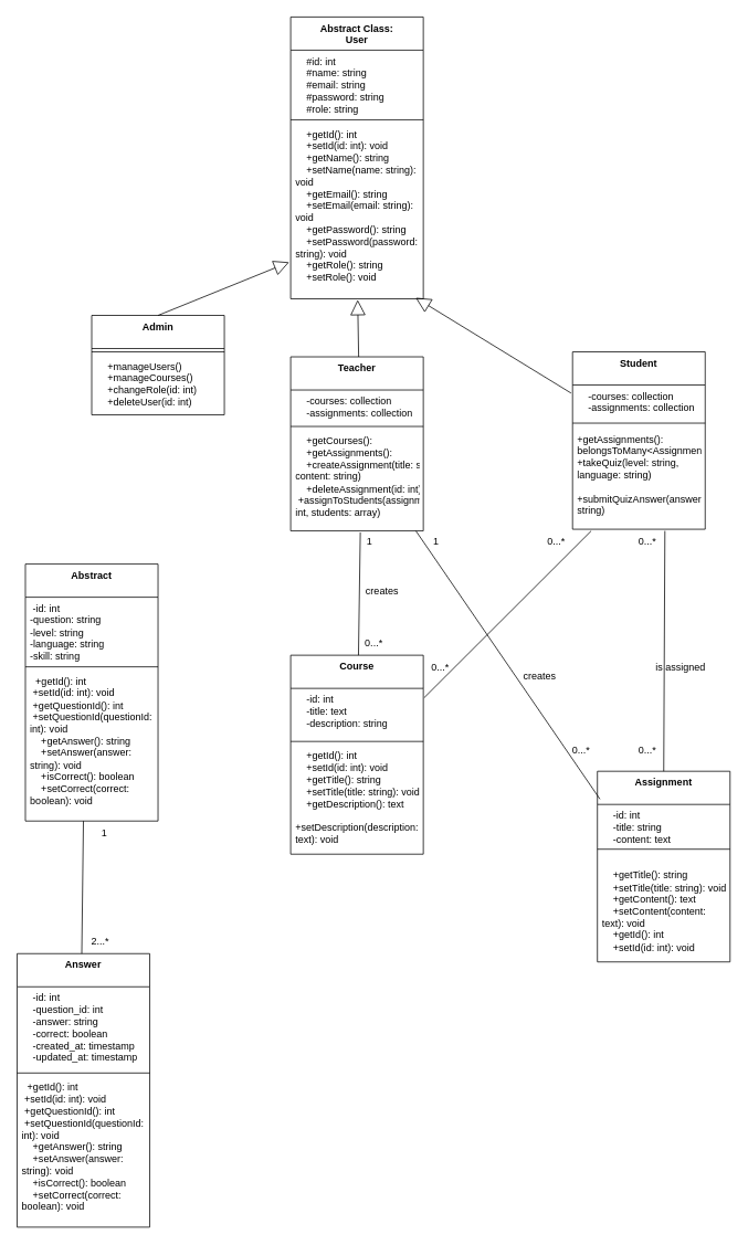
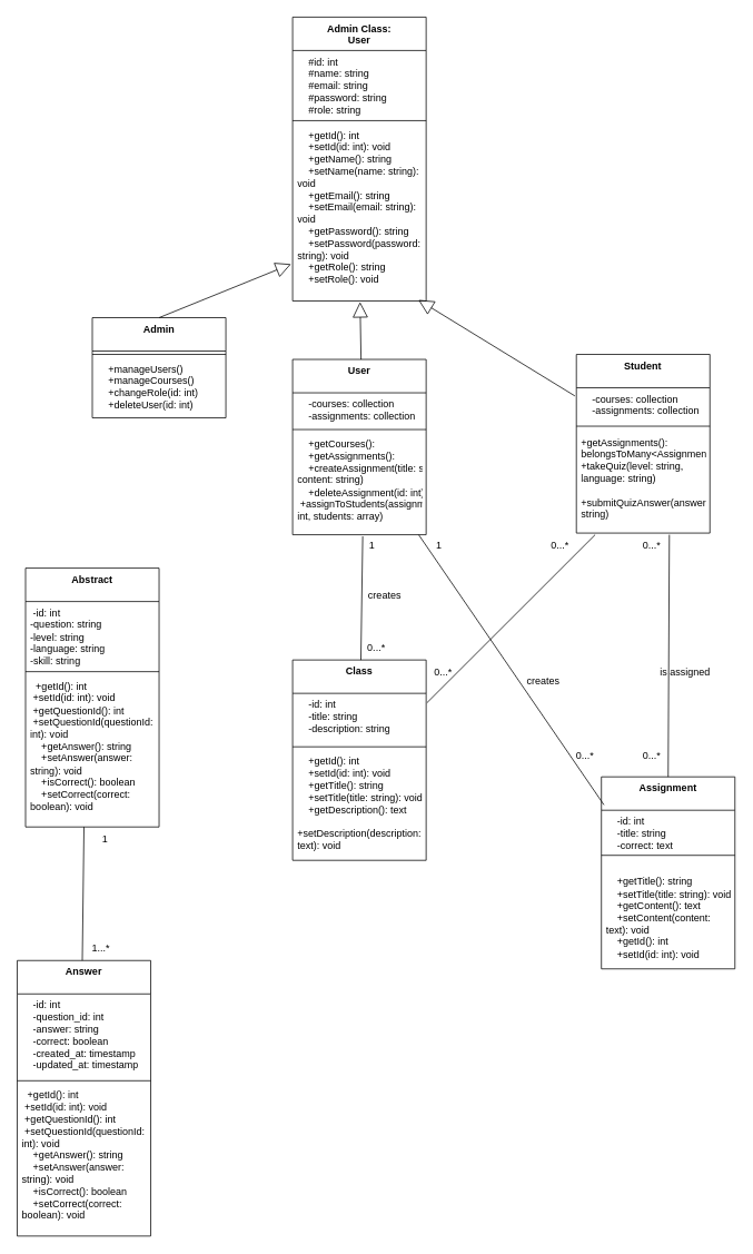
- <mxCell id="2" value="Abstract Class:&lt;div&gt;User&lt;/div&gt;" style="swimlane;fontStyle=1;align=center;verticalAlign=top;childLayout=stackLayout;horizontal=1;startSize=40;horizontalStack=0;resizeParent=1;resizeParentMax=0;resizeLast=0;collapsible=1;marginBottom=0;whiteSpace=wrap;html=1;" parent="1" vertex="1"><mxGeometry x="350" y="20" width="160" height="340" as="geometry" /></mxCell>
+ <mxCell id="2" value="Admin Class:&lt;div&gt;User&lt;/div&gt;" style="swimlane;fontStyle=1;align=center;verticalAlign=top;childLayout=stackLayout;horizontal=1;startSize=40;horizontalStack=0;resizeParent=1;resizeParentMax=0;resizeLast=0;collapsible=1;marginBottom=0;whiteSpace=wrap;html=1;" parent="1" vertex="1"><mxGeometry x="350" y="20" width="160" height="340" as="geometry" /></mxCell>
- <mxCell id="31" value="Teacher" style="swimlane;fontStyle=1;align=center;verticalAlign=top;childLayout=stackLayout;horizontal=1;startSize=40;horizontalStack=0;resizeParent=1;resizeParentMax=0;resizeLast=0;collapsible=1;marginBottom=0;whiteSpace=wrap;html=1;" parent="1" vertex="1"><mxGeometry x="350" y="430" width="160" height="210" as="geometry" /></mxCell>
+ <mxCell id="31" value="User" style="swimlane;fontStyle=1;align=center;verticalAlign=top;childLayout=stackLayout;horizontal=1;startSize=40;horizontalStack=0;resizeParent=1;resizeParentMax=0;resizeLast=0;collapsible=1;marginBottom=0;whiteSpace=wrap;html=1;" parent="1" vertex="1"><mxGeometry x="350" y="430" width="160" height="210" as="geometry" /></mxCell>
- <mxCell id="10" value="Course" style="swimlane;fontStyle=1;align=center;verticalAlign=top;childLayout=stackLayout;horizontal=1;startSize=40;horizontalStack=0;resizeParent=1;resizeParentMax=0;resizeLast=0;collapsible=1;marginBottom=0;whiteSpace=wrap;html=1;" parent="1" vertex="1"><mxGeometry x="350" y="790" width="160" height="240" as="geometry" /></mxCell>
+ <mxCell id="10" value="Class" style="swimlane;fontStyle=1;align=center;verticalAlign=top;childLayout=stackLayout;horizontal=1;startSize=40;horizontalStack=0;resizeParent=1;resizeParentMax=0;resizeLast=0;collapsible=1;marginBottom=0;whiteSpace=wrap;html=1;" parent="1" vertex="1"><mxGeometry x="350" y="790" width="160" height="240" as="geometry" /></mxCell>
- <mxCell id="11" value="&lt;div&gt;&amp;nbsp; &amp;nbsp; -id: int&lt;/div&gt;&lt;div&gt;&amp;nbsp; &amp;nbsp; -title: text&lt;/div&gt;&lt;div&gt;&amp;nbsp; &amp;nbsp; -description: string&lt;/div&gt;" style="text;strokeColor=none;fillColor=none;align=left;verticalAlign=top;spacingLeft=4;spacingRight=4;overflow=hidden;rotatable=0;points=[[0,0.5],[1,0.5]];portConstraint=eastwest;whiteSpace=wrap;html=1;" parent="10" vertex="1"><mxGeometry y="40" width="160" height="60" as="geometry" /></mxCell>
+ <mxCell id="11" value="&lt;div&gt;&amp;nbsp; &amp;nbsp; -id: int&lt;/div&gt;&lt;div&gt;&amp;nbsp; &amp;nbsp; -title: string&lt;/div&gt;&lt;div&gt;&amp;nbsp; &amp;nbsp; -description: string&lt;/div&gt;" style="text;strokeColor=none;fillColor=none;align=left;verticalAlign=top;spacingLeft=4;spacingRight=4;overflow=hidden;rotatable=0;points=[[0,0.5],[1,0.5]];portConstraint=eastwest;whiteSpace=wrap;html=1;" parent="10" vertex="1"><mxGeometry y="40" width="160" height="60" as="geometry" /></mxCell>
- <mxCell id="21" value="&lt;div&gt;&amp;nbsp; &amp;nbsp; -id: int&lt;/div&gt;&lt;div&gt;&amp;nbsp; &amp;nbsp; -title: string&lt;/div&gt;&lt;div&gt;&amp;nbsp; &amp;nbsp; -content: text&lt;/div&gt;" style="text;strokeColor=none;fillColor=none;align=left;verticalAlign=top;spacingLeft=4;spacingRight=4;overflow=hidden;rotatable=0;points=[[0,0.5],[1,0.5]];portConstraint=eastwest;whiteSpace=wrap;html=1;" parent="20" vertex="1"><mxGeometry y="40" width="160" height="50" as="geometry" /></mxCell>
+ <mxCell id="21" value="&lt;div&gt;&amp;nbsp; &amp;nbsp; -id: int&lt;/div&gt;&lt;div&gt;&amp;nbsp; &amp;nbsp; -title: string&lt;/div&gt;&lt;div&gt;&amp;nbsp; &amp;nbsp; -correct: text&lt;/div&gt;" style="text;strokeColor=none;fillColor=none;align=left;verticalAlign=top;spacingLeft=4;spacingRight=4;overflow=hidden;rotatable=0;points=[[0,0.5],[1,0.5]];portConstraint=eastwest;whiteSpace=wrap;html=1;" parent="20" vertex="1"><mxGeometry y="40" width="160" height="50" as="geometry" /></mxCell>
- <mxCell id="49" value="2...*" style="text;html=1;align=center;verticalAlign=middle;resizable=0;points=[];autosize=1;strokeColor=none;fillColor=none;" parent="1" vertex="1"><mxGeometry x="100" y="1120" width="40" height="30" as="geometry" /></mxCell>
+ <mxCell id="49" value="1...*" style="text;html=1;align=center;verticalAlign=middle;resizable=0;points=[];autosize=1;strokeColor=none;fillColor=none;" parent="1" vertex="1"><mxGeometry x="100" y="1120" width="40" height="30" as="geometry" /></mxCell>
